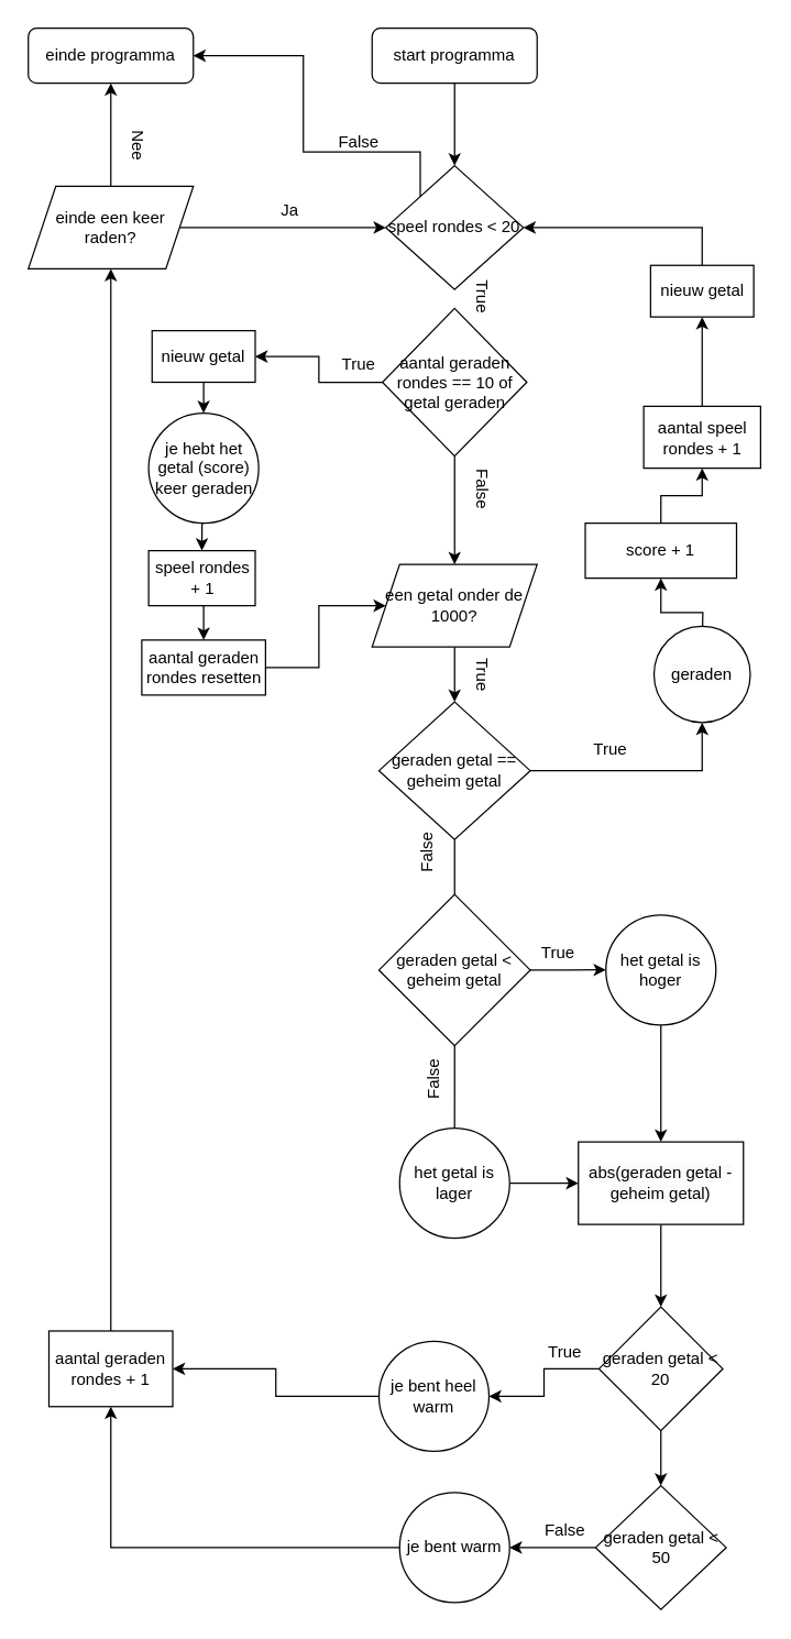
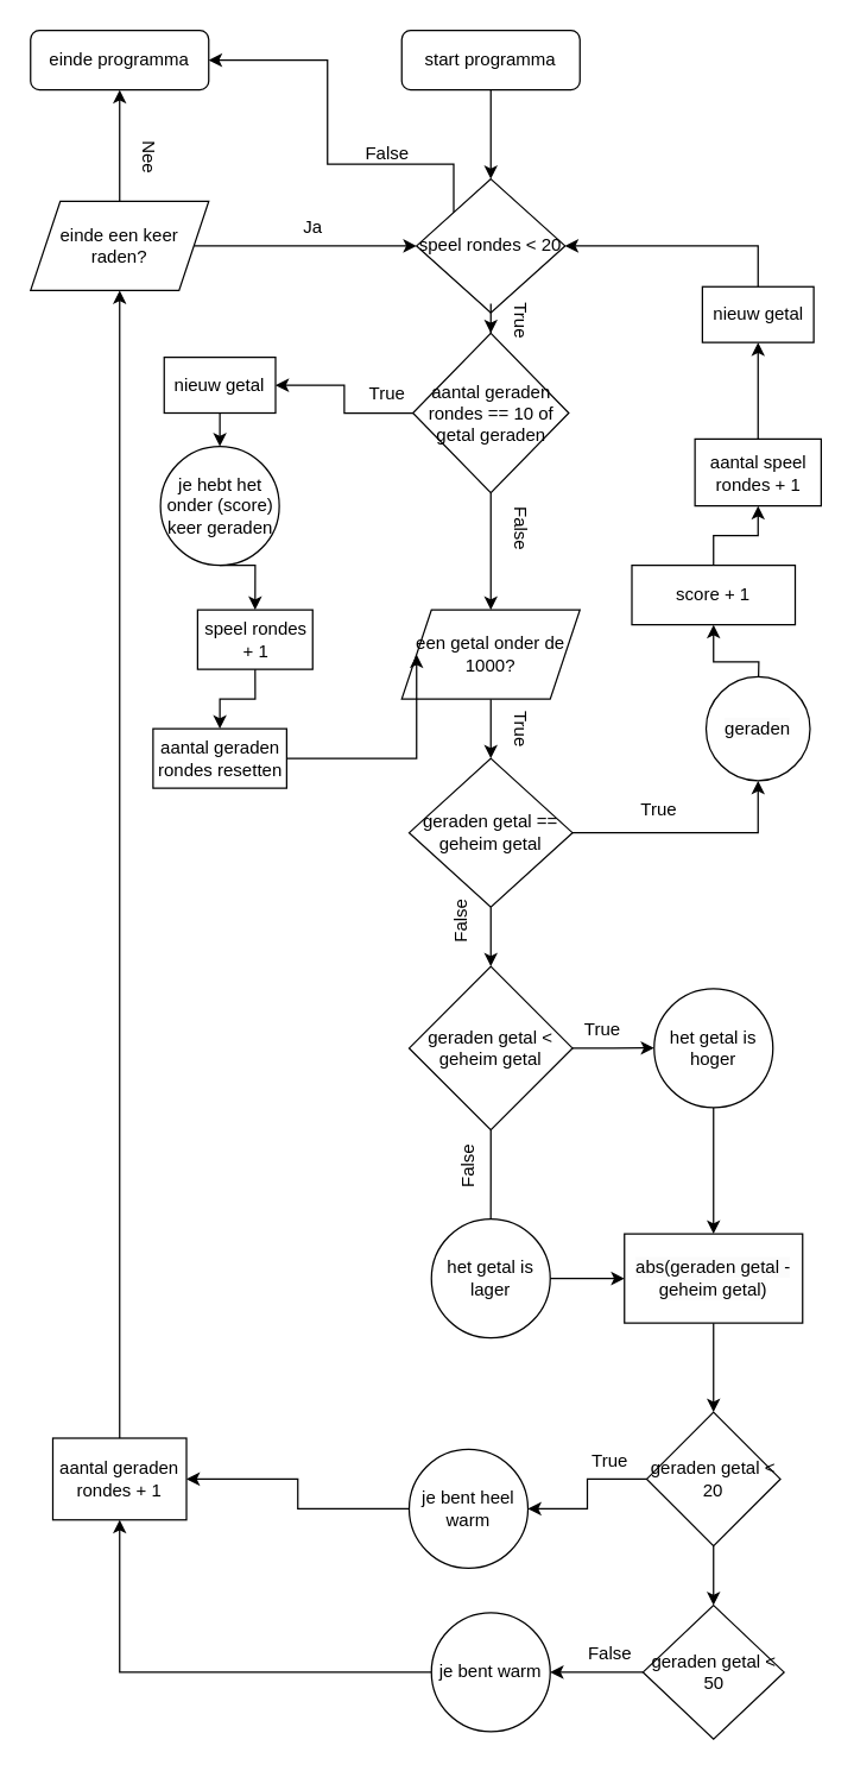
+ <mxCell id="28" value="" style="edgeStyle=orthogonalEdgeStyle;rounded=0;orthogonalLoop=1;jettySize=auto;html=1;exitX=0.5;exitY=1;exitDx=0;exitDy=0;" parent="1" source="14" target="30" edge="1"><mxGeometry relative="1" as="geometry"><mxPoint x="330" y="210" as="sourcePoint" /><mxPoint x="330" y="400" as="targetPoint" /></mxGeometry></mxCell>
- <mxCell id="58" value="je hebt het getal (score) keer geraden" style="ellipse;whiteSpace=wrap;html=1;" parent="1" vertex="1"><mxGeometry x="107.5" y="300" width="80" height="80" as="geometry" /></mxCell>
+ <mxCell id="58" value="je hebt het onder (score) keer geraden" style="ellipse;whiteSpace=wrap;html=1;" parent="1" vertex="1"><mxGeometry x="107.5" y="300" width="80" height="80" as="geometry" /></mxCell>
- <mxCell id="36" value="speel rondes + 1" style="rounded=0;whiteSpace=wrap;html=1;" parent="1" vertex="1"><mxGeometry x="107.5" y="400" width="77.5" height="40" as="geometry" /></mxCell>
+ <mxCell id="36" value="speel rondes + 1" style="rounded=0;whiteSpace=wrap;html=1;" parent="1" vertex="1"><mxGeometry x="132.5" y="410" width="77.5" height="40" as="geometry" /></mxCell>
- <mxCell id="66" value="aantal geraden rondes resetten" style="rounded=0;whiteSpace=wrap;html=1;" parent="1" vertex="1"><mxGeometry x="102.5" y="465" width="90" height="40" as="geometry" /></mxCell>
+ <mxCell id="66" value="aantal geraden rondes resetten" style="rounded=0;whiteSpace=wrap;html=1;" parent="1" vertex="1"><mxGeometry x="102.5" y="490" width="90" height="40" as="geometry" /></mxCell>
- <mxCell id="6" style="edgeStyle=orthogonalEdgeStyle;rounded=0;orthogonalLoop=1;jettySize=auto;html=1;exitX=0.5;exitY=1;exitDx=0;exitDy=0;entryX=0.5;entryY=0;entryDx=0;entryDy=0;endArrow=none;" parent="1" source="8" target="18" edge="1"><mxGeometry relative="1" as="geometry" /></mxCell>
+ <mxCell id="6" style="edgeStyle=orthogonalEdgeStyle;rounded=0;orthogonalLoop=1;jettySize=auto;html=1;exitX=0.5;exitY=1;exitDx=0;exitDy=0;entryX=0.5;entryY=0;entryDx=0;entryDy=0;" parent="1" source="8" target="18" edge="1"><mxGeometry relative="1" as="geometry" /></mxCell>
